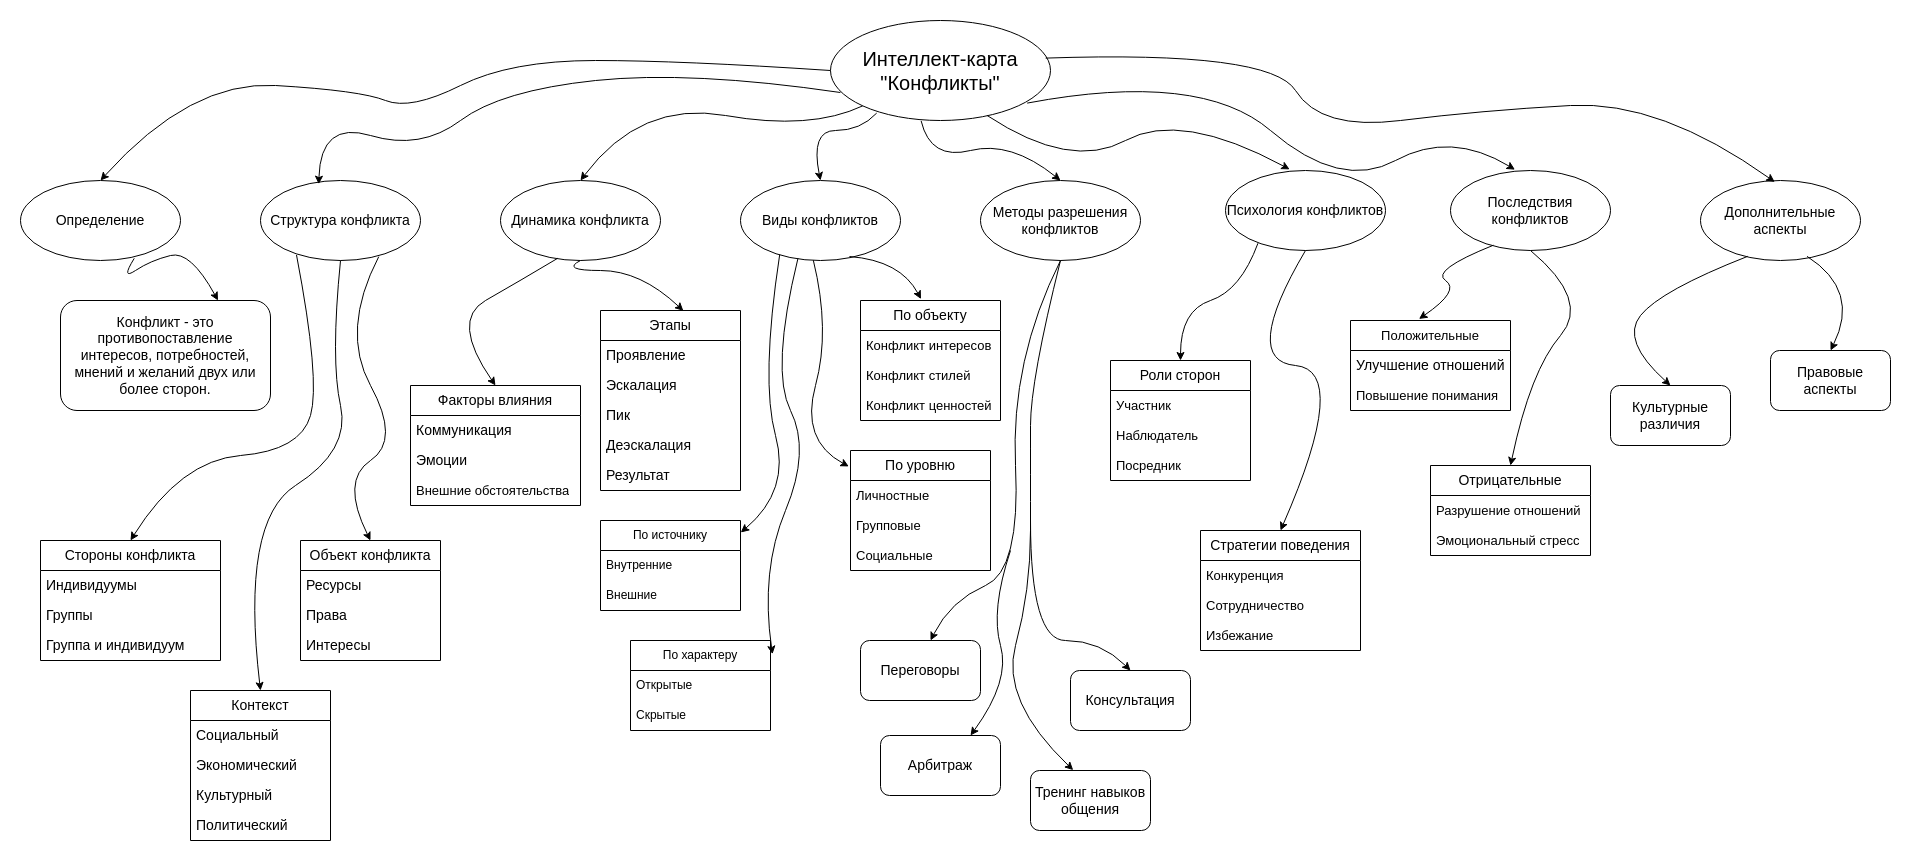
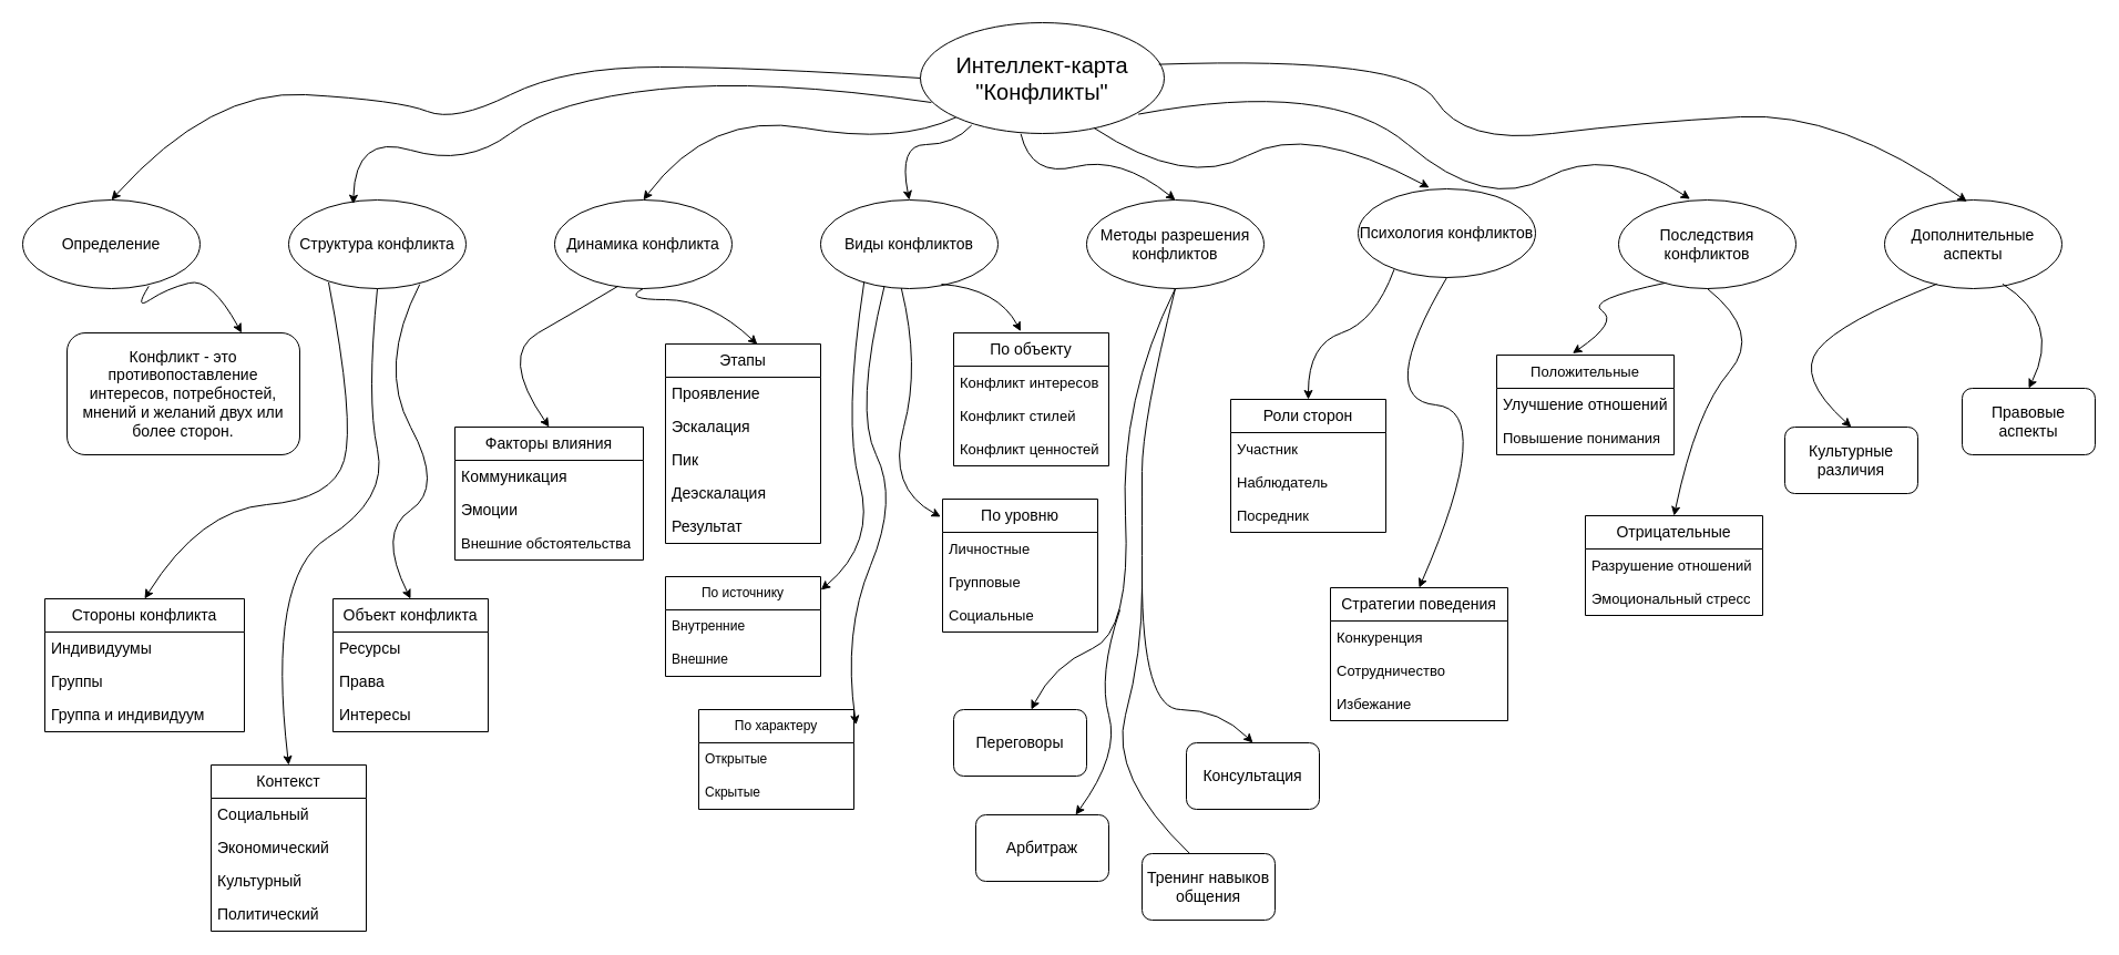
- <mxCell id="10" value="Последствия конфликтов" style="ellipse;whiteSpace=wrap;html=1;fontSize=14;" vertex="1" parent="1"><mxGeometry x="1450" y="170" width="160" height="80" as="geometry" /></mxCell>
+ <mxCell id="10" value="Последствия конфликтов" style="ellipse;whiteSpace=wrap;html=1;fontSize=14;" vertex="1" parent="1"><mxGeometry x="1460" y="180" width="160" height="80" as="geometry" /></mxCell>
- <mxCell id="81" value="" style="curved=1;endArrow=classic;html=1;rounded=0;entryX=0.356;entryY=-0.006;entryDx=0;entryDy=0;entryPerimeter=0;exitX=0.5;exitY=1;exitDx=0;exitDy=0;" edge="1" parent="1" source="8" target="77"><mxGeometry width="50" height="50" relative="1" as="geometry"><mxPoint x="990" y="630" as="sourcePoint" /><mxPoint x="1040" y="580" as="targetPoint" /><Array as="points"><mxPoint x="1030" y="380" /><mxPoint x="1030" y="470" /><mxPoint x="1030" y="590" /><mxPoint x="1000" y="700" /></Array></mxGeometry></mxCell>
+ <mxCell id="81" value="" style="curved=1;endArrow=none;html=1;rounded=0;entryX=0.356;entryY=-0.006;entryDx=0;entryDy=0;entryPerimeter=0;exitX=0.5;exitY=1;exitDx=0;exitDy=0;" edge="1" parent="1" source="8" target="77"><mxGeometry width="50" height="50" relative="1" as="geometry"><mxPoint x="990" y="630" as="sourcePoint" /><mxPoint x="1040" y="580" as="targetPoint" /><Array as="points"><mxPoint x="1030" y="380" /><mxPoint x="1030" y="470" /><mxPoint x="1030" y="590" /><mxPoint x="1000" y="700" /></Array></mxGeometry></mxCell>
